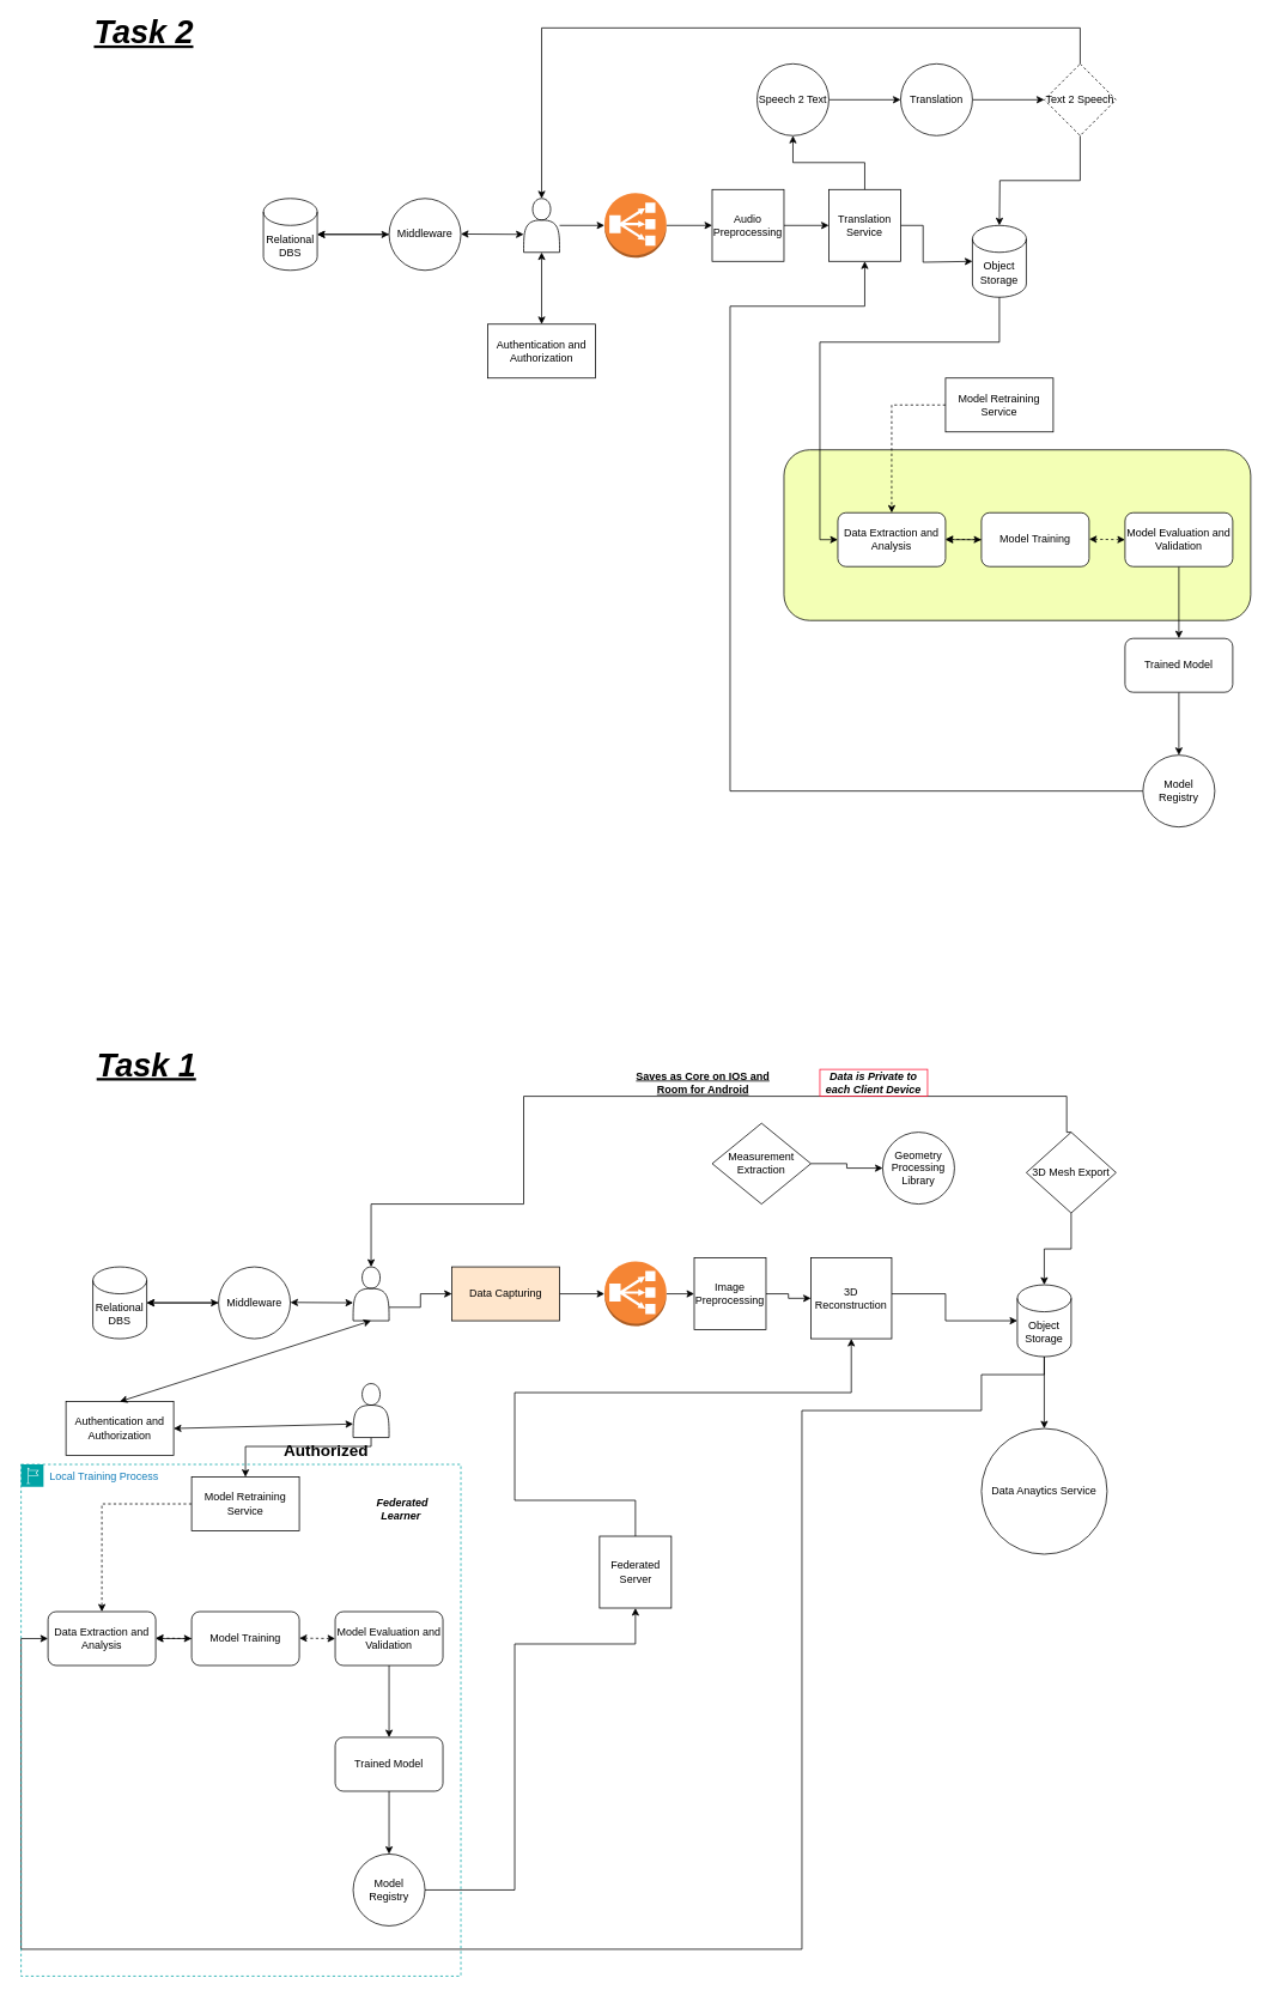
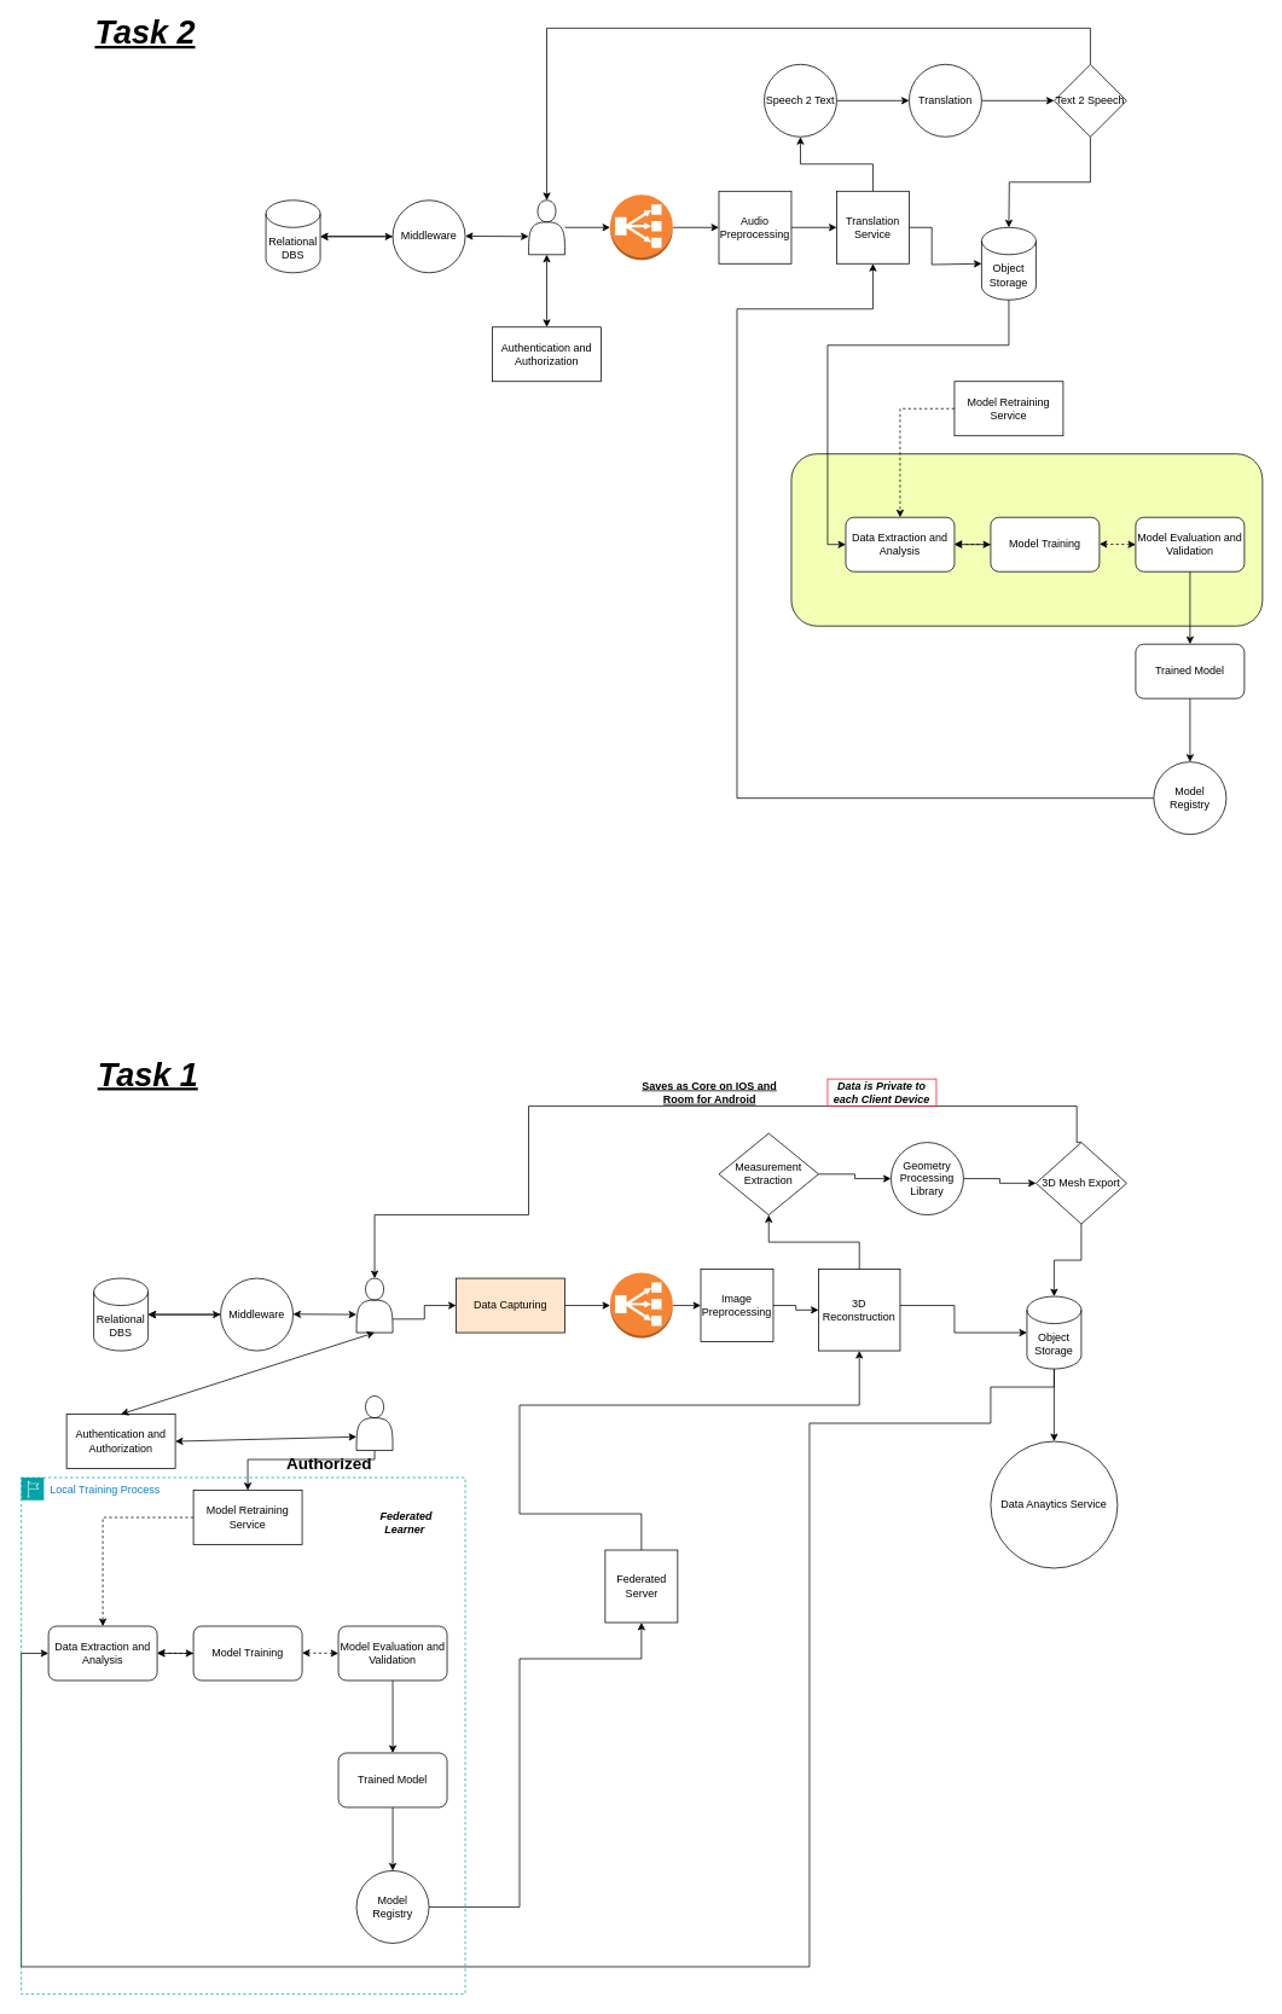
- <mxCell id="16" value="Text 2 Speech" style="rhombus;whiteSpace=wrap;html=1;dashed=1;" vertex="1" parent="1"><mxGeometry x="1163" y="70" width="80" height="80" as="geometry" /></mxCell>
+ <mxCell id="16" value="Text 2 Speech" style="rhombus;whiteSpace=wrap;html=1;" vertex="1" parent="1"><mxGeometry x="1163" y="70" width="80" height="80" as="geometry" /></mxCell>
+ <mxCell id="52" value="" style="edgeStyle=orthogonalEdgeStyle;rounded=0;orthogonalLoop=1;jettySize=auto;html=1;" edge="1" parent="1" source="53" target="55"><mxGeometry relative="1" as="geometry" /></mxCell>
+ <mxCell id="47" value="" style="edgeStyle=orthogonalEdgeStyle;rounded=0;orthogonalLoop=1;jettySize=auto;html=1;" edge="1" parent="1" source="49" target="51"><mxGeometry relative="1" as="geometry" /></mxCell>
